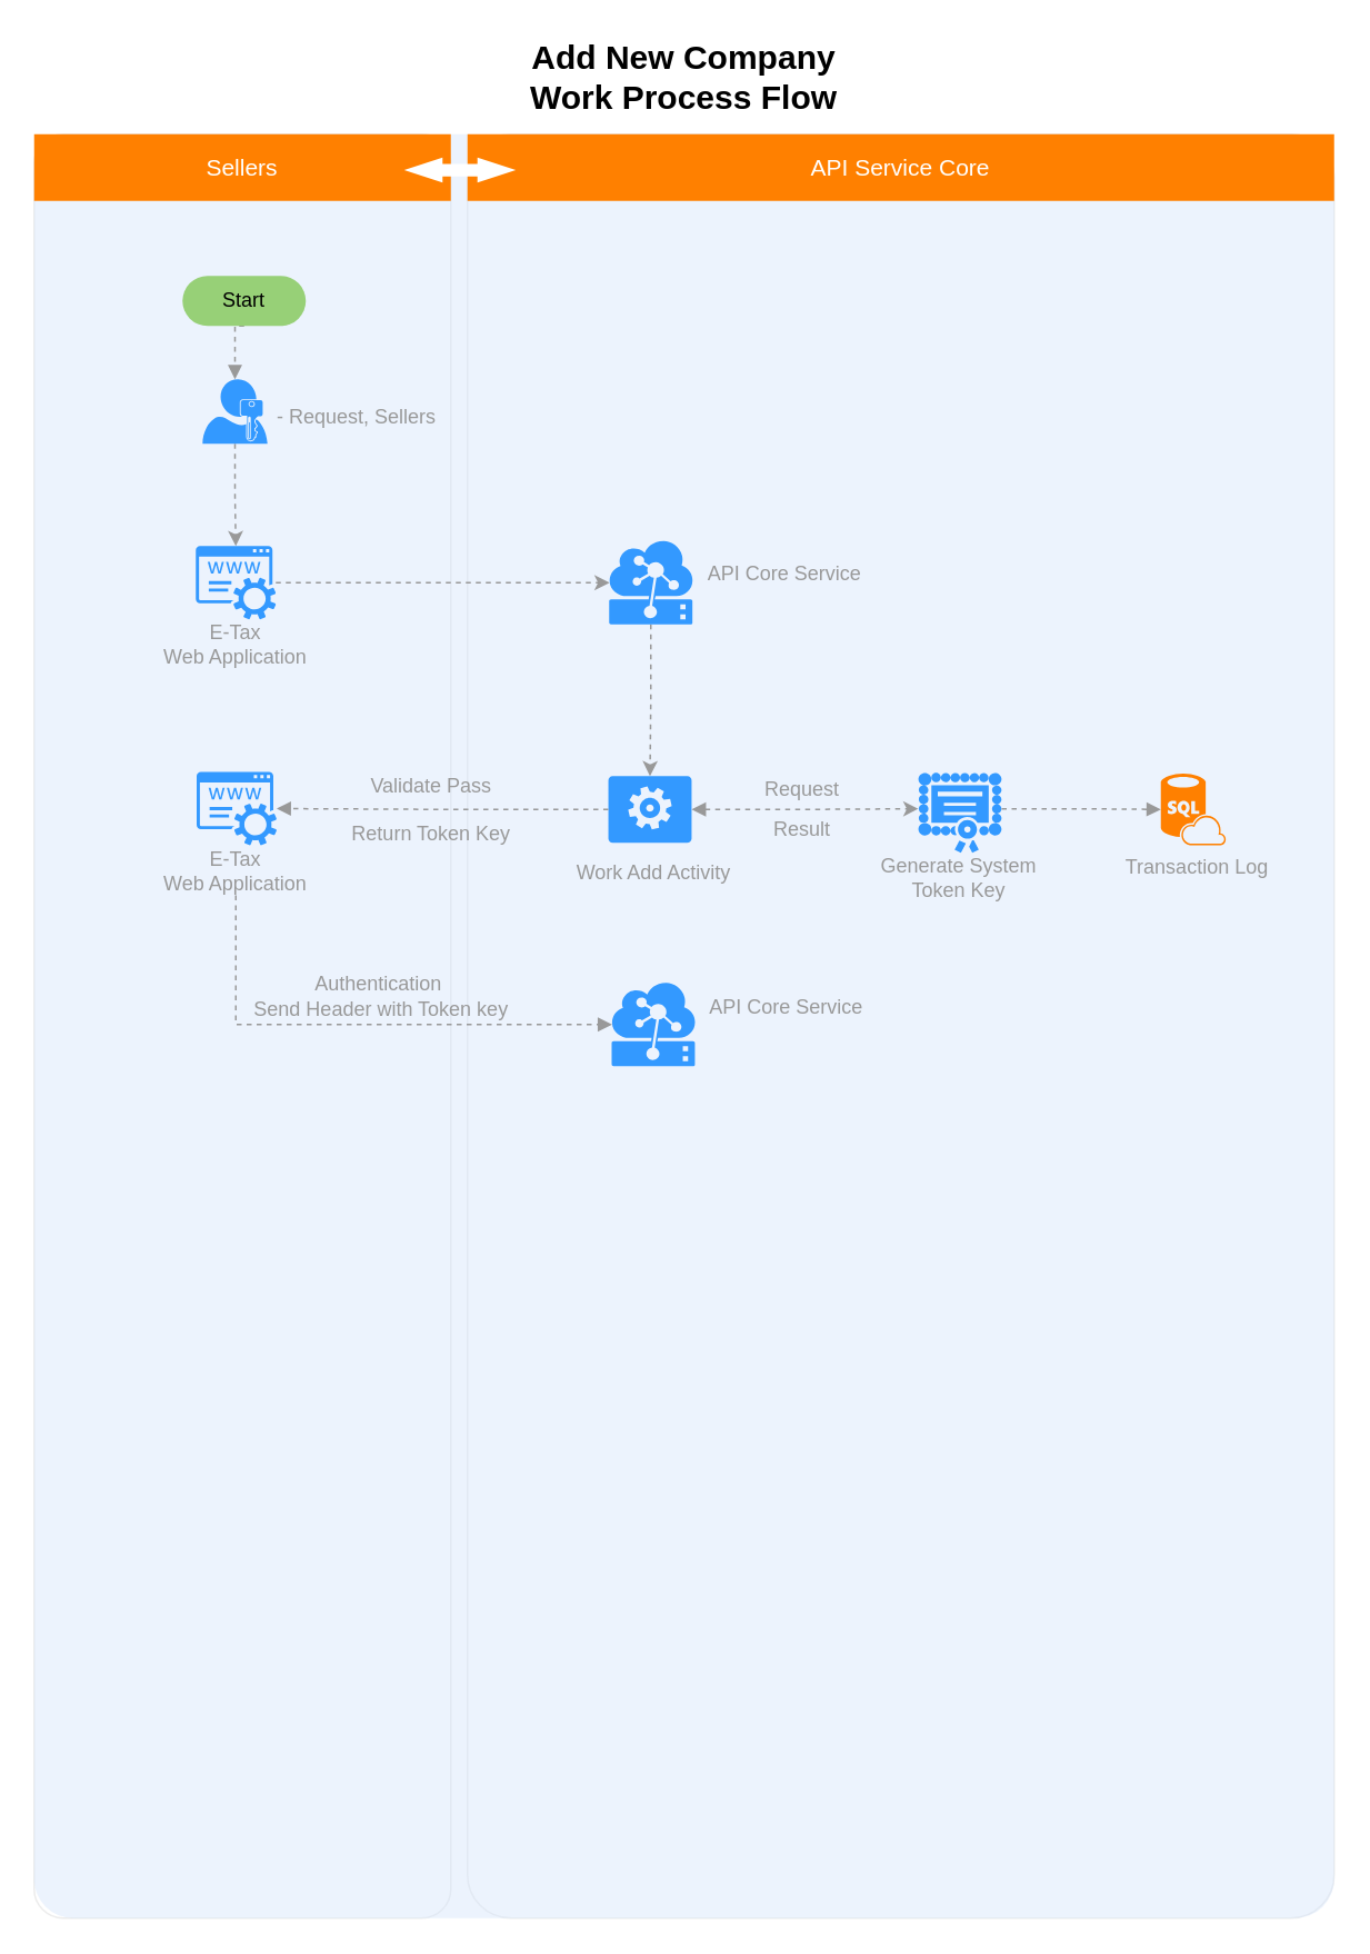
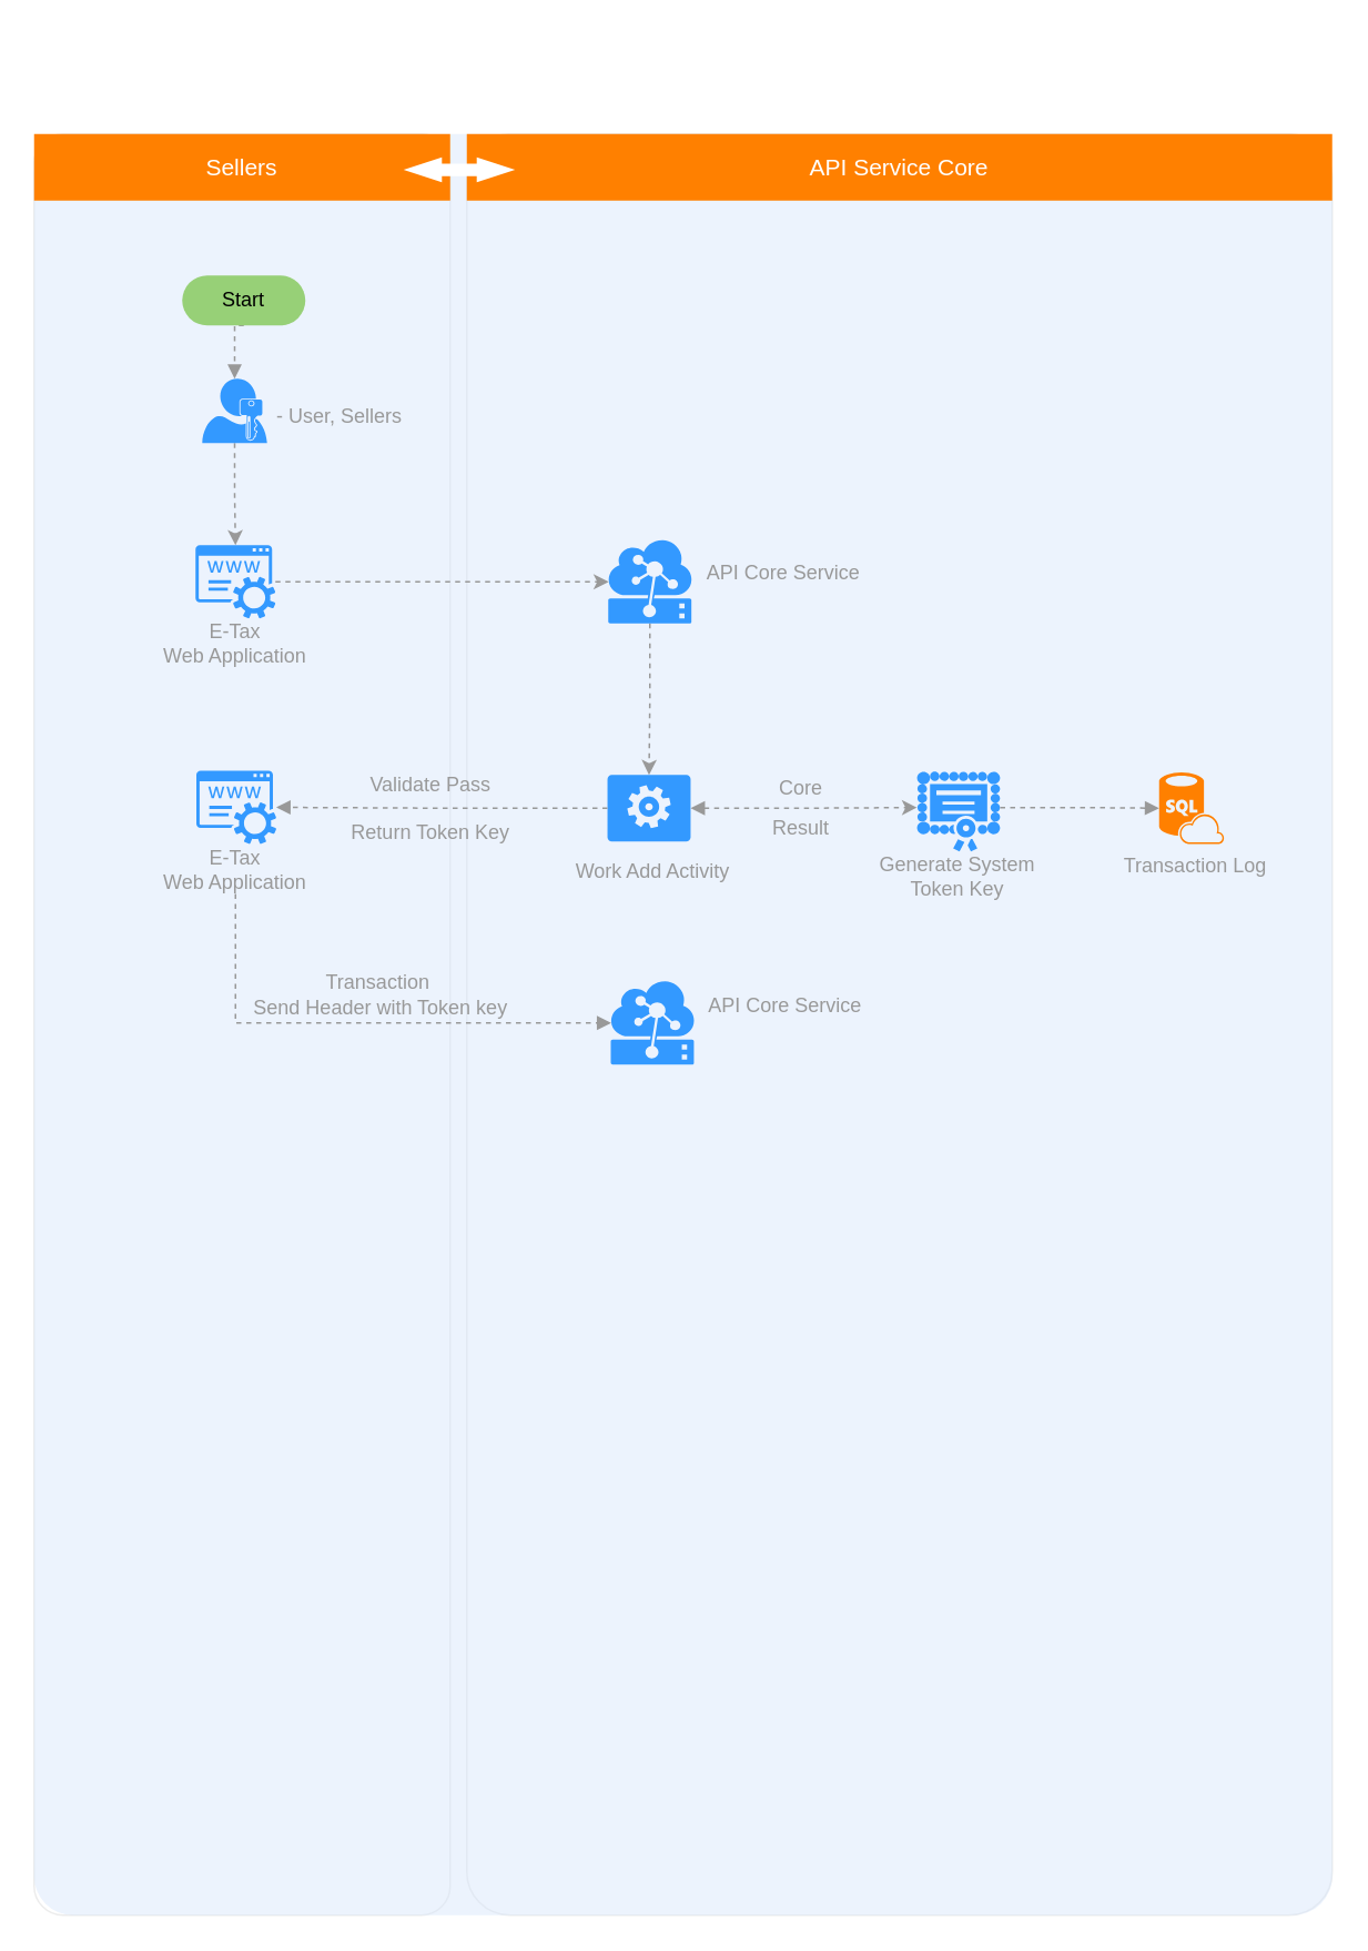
- <mxCell id="7" value="Add New Company&lt;br&gt;Work Process Flow" style="text;html=1;strokeColor=none;fillColor=none;align=center;verticalAlign=middle;whiteSpace=wrap;rounded=0;fontStyle=1;fontSize=20;" vertex="1" parent="1"><mxGeometry x="280" y="20" width="260" height="50" as="geometry" /></mxCell>
- <mxCell id="20" value="&lt;font color=&quot;#999999&quot; style=&quot;font-size: 12px&quot;&gt;- Request, Sellers&lt;br&gt;&lt;br&gt;&lt;/font&gt;" style="text;html=1;strokeColor=none;fillColor=none;align=left;verticalAlign=middle;whiteSpace=wrap;rounded=0;fontSize=12;" vertex="1" parent="19"><mxGeometry x="42.5" y="10" width="120" height="40" as="geometry" /></mxCell>
+ <mxCell id="20" value="&lt;font color=&quot;#999999&quot; style=&quot;font-size: 12px&quot;&gt;- User, Sellers&lt;br&gt;&lt;br&gt;&lt;/font&gt;" style="text;html=1;strokeColor=none;fillColor=none;align=left;verticalAlign=middle;whiteSpace=wrap;rounded=0;fontSize=12;" vertex="1" parent="19"><mxGeometry x="42.5" y="10" width="120" height="40" as="geometry" /></mxCell>
- <mxCell id="33" value="Request" style="text;html=1;strokeColor=none;fillColor=none;align=center;verticalAlign=middle;whiteSpace=wrap;rounded=0;fontSize=12;fontColor=#999999;" vertex="1" parent="1"><mxGeometry x="451" y="463" width="60" height="20" as="geometry" /></mxCell>
+ <mxCell id="33" value="Core" style="text;html=1;strokeColor=none;fillColor=none;align=center;verticalAlign=middle;whiteSpace=wrap;rounded=0;fontSize=12;fontColor=#999999;" vertex="1" parent="1"><mxGeometry x="451" y="463" width="60" height="20" as="geometry" /></mxCell>
- <mxCell id="42" value="Authentication&amp;nbsp;&lt;br&gt;Send Header with Token key&lt;br&gt;" style="text;html=1;strokeColor=none;fillColor=none;align=center;verticalAlign=middle;whiteSpace=wrap;rounded=0;fontSize=12;fontColor=#999999;" vertex="1" parent="1"><mxGeometry x="147" y="580" width="163" height="34" as="geometry" /></mxCell>
+ <mxCell id="42" value="Transaction&amp;nbsp;&lt;br&gt;Send Header with Token key&lt;br&gt;" style="text;html=1;strokeColor=none;fillColor=none;align=center;verticalAlign=middle;whiteSpace=wrap;rounded=0;fontSize=12;fontColor=#999999;" vertex="1" parent="1"><mxGeometry x="147" y="580" width="163" height="34" as="geometry" /></mxCell>
